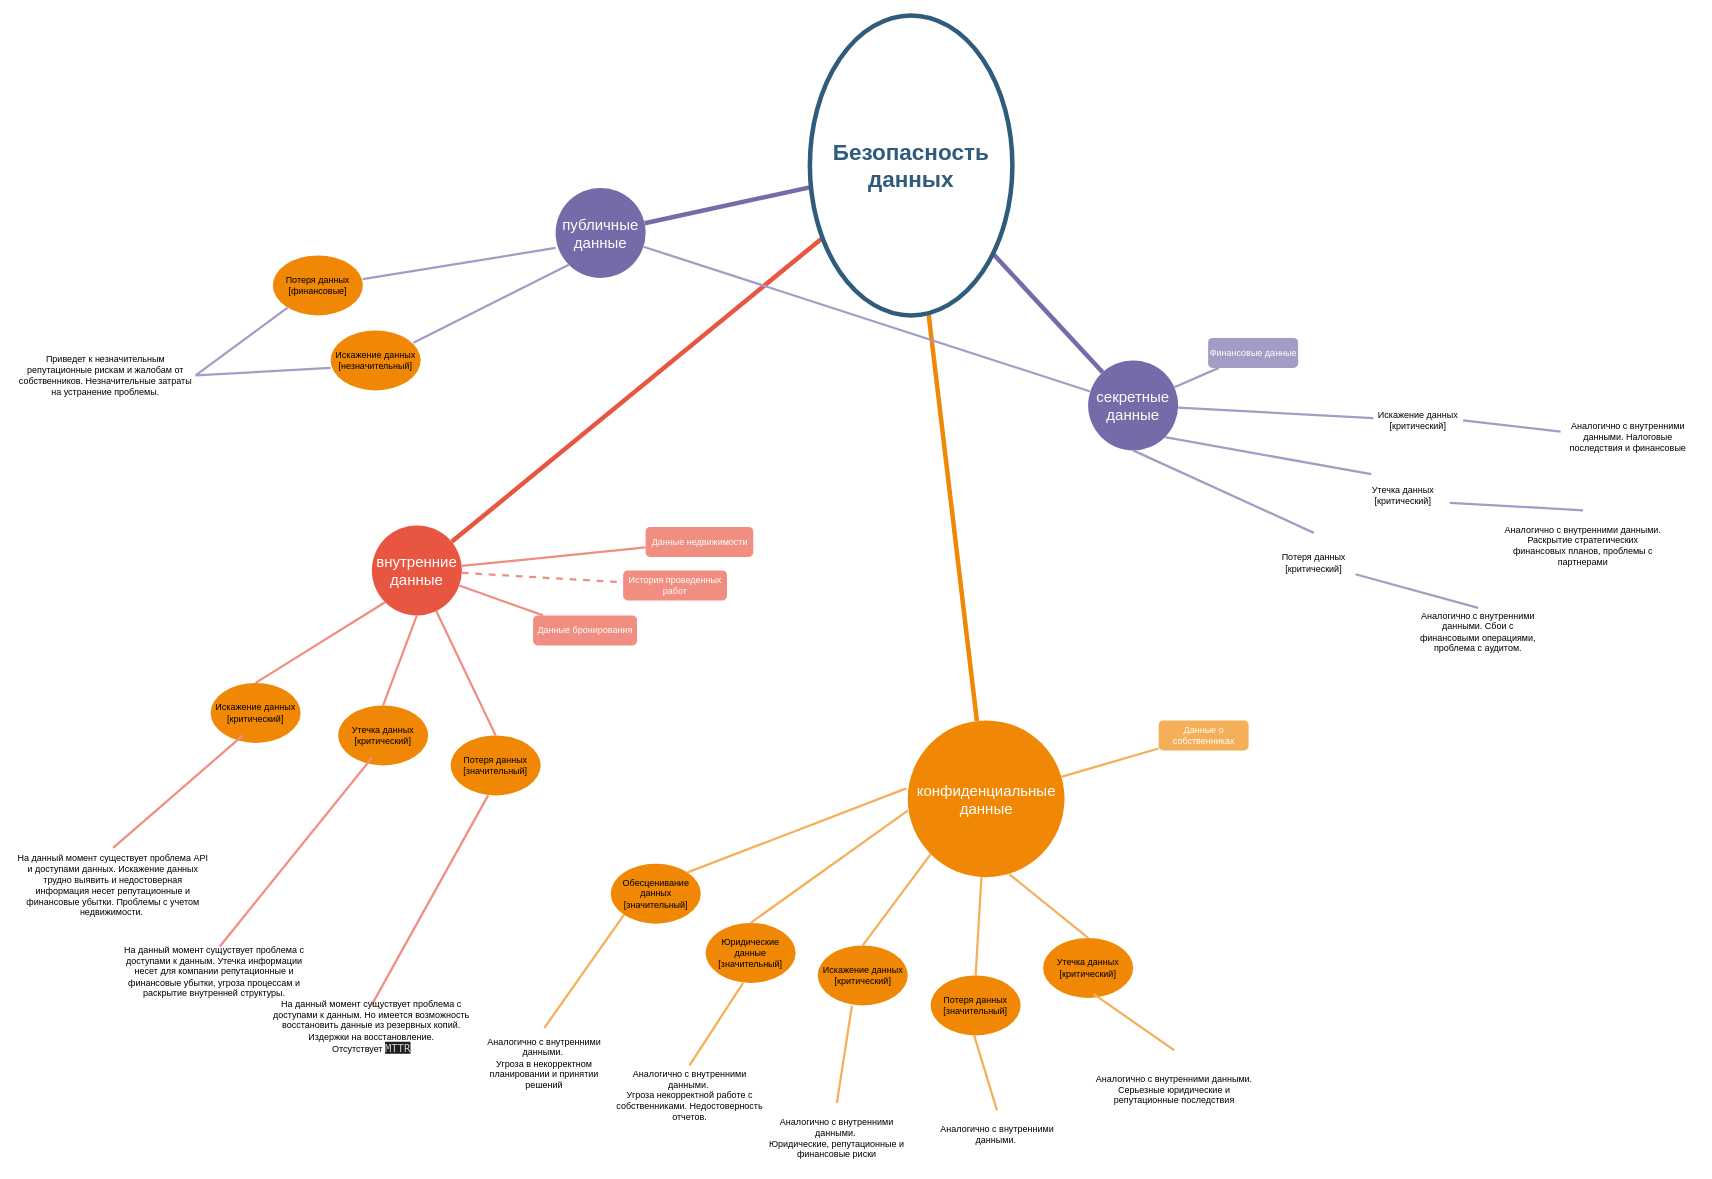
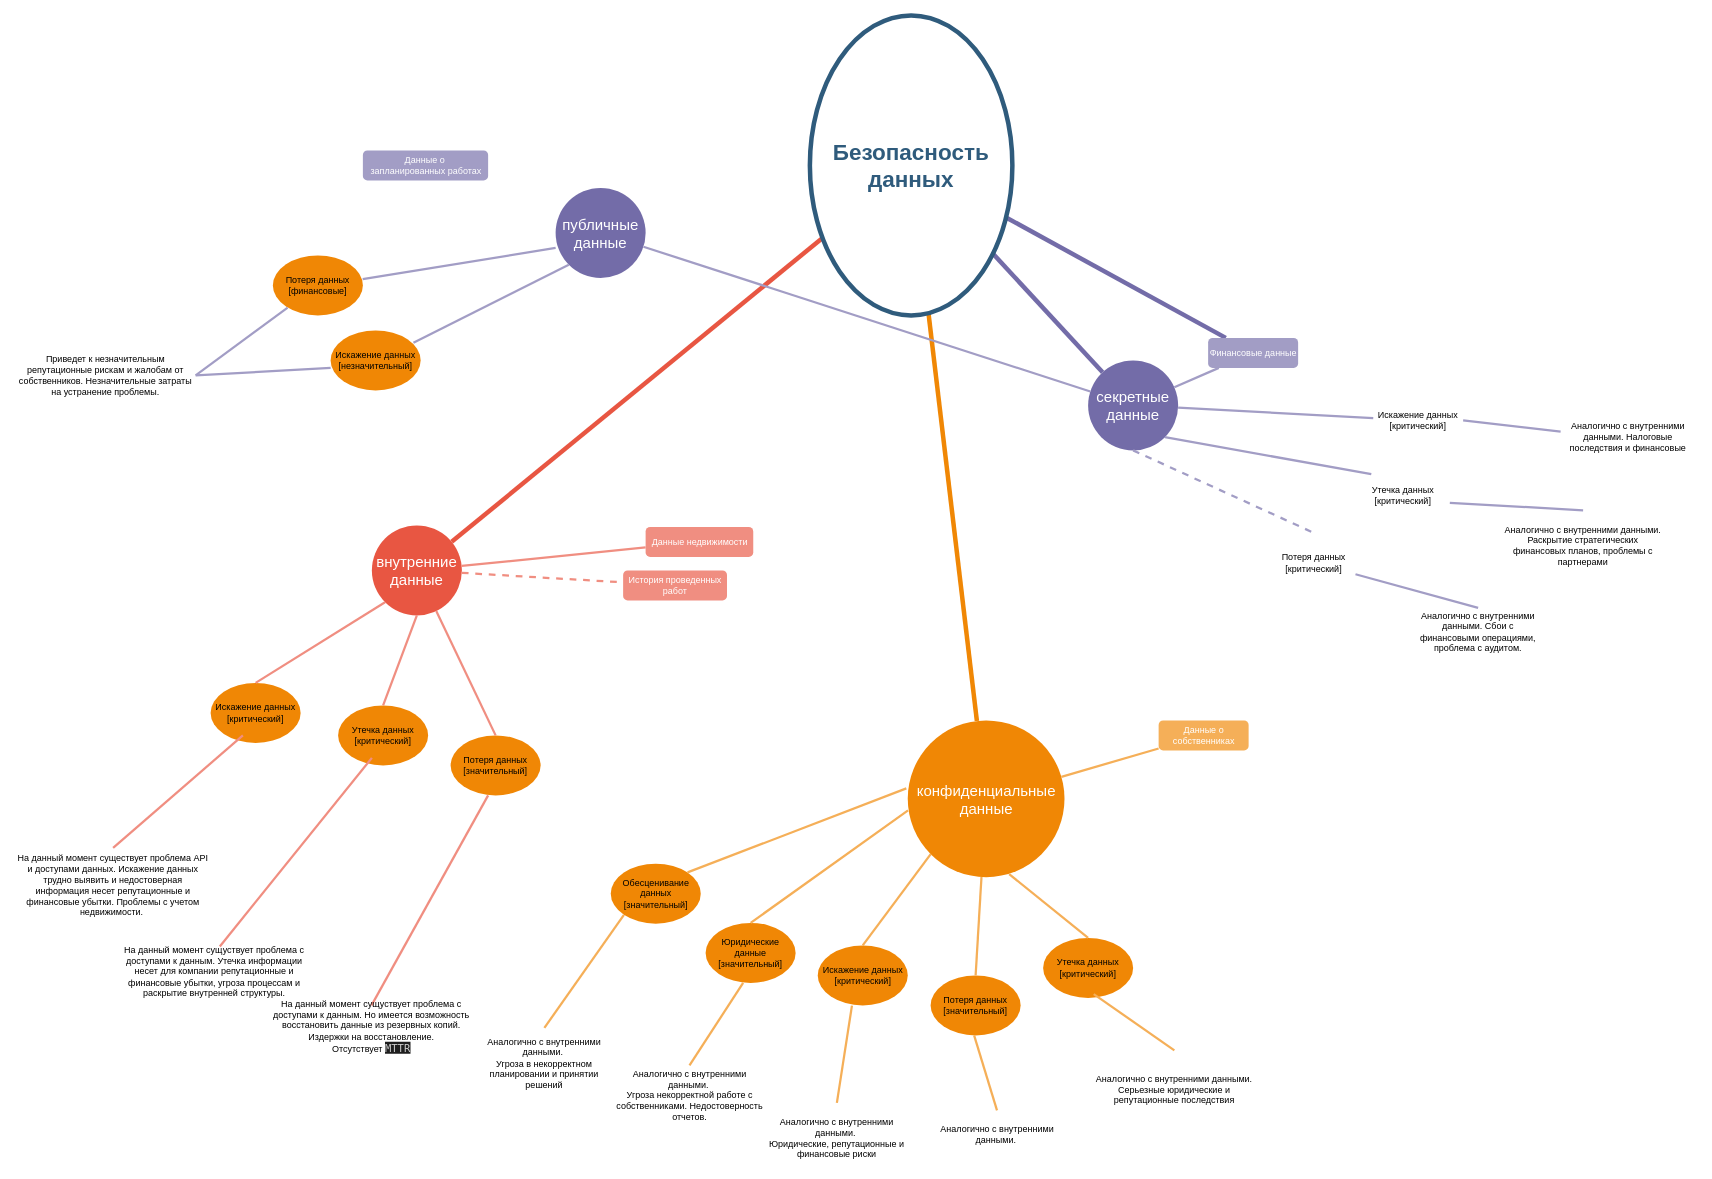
+ <mxCell id="21" value="Данные о&amp;nbsp;&lt;div&gt;запланированных работах&lt;/div&gt;" style="rounded=1;fillColor=#a29dc5;strokeColor=none;strokeWidth=3;shadow=0;html=1;fontColor=#FFFFFF;" parent="1" vertex="1"><mxGeometry x="483" y="200" width="167" height="40" as="geometry" /></mxCell>
- <mxCell id="5" style="endArrow=none;strokeWidth=6;strokeColor=#736CA8;html=1;" parent="1" source="19" target="20" edge="1"><mxGeometry relative="1" as="geometry" /></mxCell>
+ <mxCell id="5" style="endArrow=none;strokeWidth=6;strokeColor=#736CA8;html=1;" parent="1" source="19" target="9" edge="1"><mxGeometry relative="1" as="geometry" /></mxCell>
- <mxCell id="25" value="" style="edgeStyle=none;endArrow=none;strokeWidth=3;strokeColor=#A29DC5;html=1;entryX=0.5;entryY=0;entryDx=0;entryDy=0;exitX=0.5;exitY=1;exitDx=0;exitDy=0;" edge="1" parent="1" source="2" target="24"><mxGeometry x="251" y="-103.5" width="100" height="100" as="geometry"><mxPoint x="1503" y="589" as="sourcePoint" /><mxPoint x="1563" y="640" as="targetPoint" /></mxGeometry></mxCell>
+ <mxCell id="25" value="" style="edgeStyle=none;endArrow=none;strokeWidth=3;strokeColor=#A29DC5;html=1;entryX=0.5;entryY=0;entryDx=0;entryDy=0;exitX=0.5;exitY=1;exitDx=0;exitDy=0;dashed=1;" edge="1" parent="1" source="2" target="24"><mxGeometry x="251" y="-103.5" width="100" height="100" as="geometry"><mxPoint x="1503" y="589" as="sourcePoint" /><mxPoint x="1563" y="640" as="targetPoint" /></mxGeometry></mxCell>
- <mxCell id="18" value="" style="edgeStyle=none;endArrow=none;strokeWidth=3;strokeColor=#F08E81;html=1;" parent="1" source="4" target="15" edge="1"><mxGeometry x="188.5" y="51.5" width="100" height="100" as="geometry"><mxPoint x="98.5" y="61.5" as="sourcePoint" /><mxPoint x="198.5" y="-38.5" as="targetPoint" /></mxGeometry></mxCell>
- <mxCell id="15" value="Данные бронирования" style="rounded=1;fillColor=#f08e81;strokeColor=none;strokeWidth=3;shadow=0;html=1;fontColor=#FFFFFF;" parent="1" vertex="1"><mxGeometry x="710" y="820" width="138.5" height="40" as="geometry" /></mxCell>
